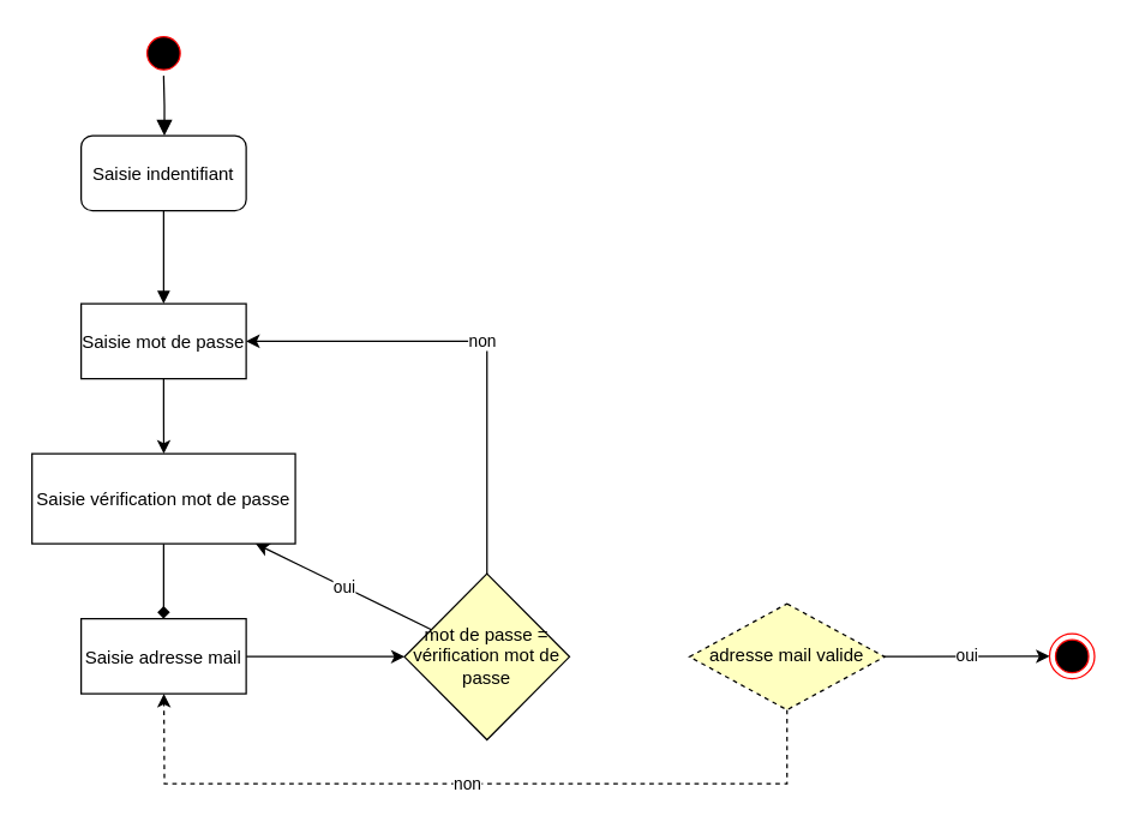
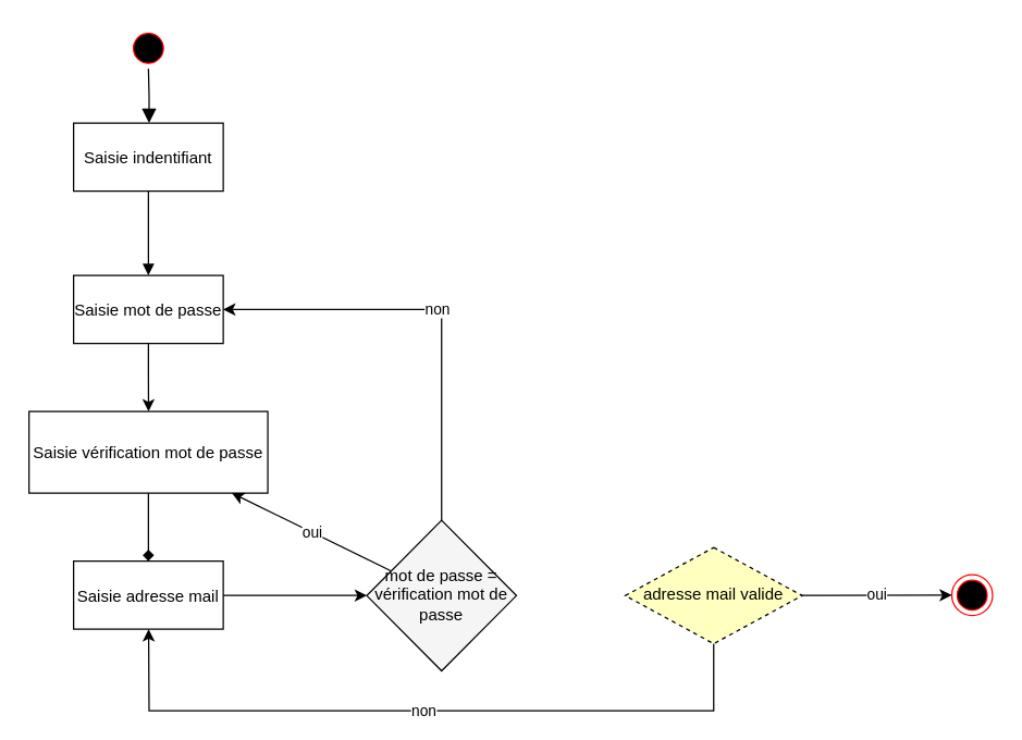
- <mxCell id="5" value="Saisie indentifiant" style="rounded=1;" parent="1" vertex="1"><mxGeometry x="53.5" y="90" width="110" height="50" as="geometry" /></mxCell>
+ <mxCell id="5" value="Saisie indentifiant" style="" parent="1" vertex="1"><mxGeometry x="53.5" y="90" width="110" height="50" as="geometry" /></mxCell>
- <mxCell id="12" value="mot de passe = vérification mot de passe" style="rhombus;whiteSpace=wrap;html=1;fillColor=#ffffc0;" vertex="1" parent="1"><mxGeometry x="269" y="382" width="110" height="110.75" as="geometry" /></mxCell>
+ <mxCell id="12" value="mot de passe = vérification mot de passe" style="rhombus;whiteSpace=wrap;html=1;fillColor=#f5f5f5;" vertex="1" parent="1"><mxGeometry x="269" y="382" width="110" height="110.75" as="geometry" /></mxCell>
- <mxCell id="16" value="non" style="edgeStyle=none;rounded=0;orthogonalLoop=1;jettySize=auto;html=1;dashed=1;" edge="1" parent="1" source="18" target="15"><mxGeometry relative="1" as="geometry"><Array as="points"><mxPoint x="524" y="522" /><mxPoint x="109" y="522" /></Array></mxGeometry></mxCell>
+ <mxCell id="16" value="non" style="edgeStyle=none;rounded=0;orthogonalLoop=1;jettySize=auto;html=1;" edge="1" parent="1" source="18" target="15"><mxGeometry relative="1" as="geometry"><Array as="points"><mxPoint x="524" y="522" /><mxPoint x="109" y="522" /></Array></mxGeometry></mxCell>
